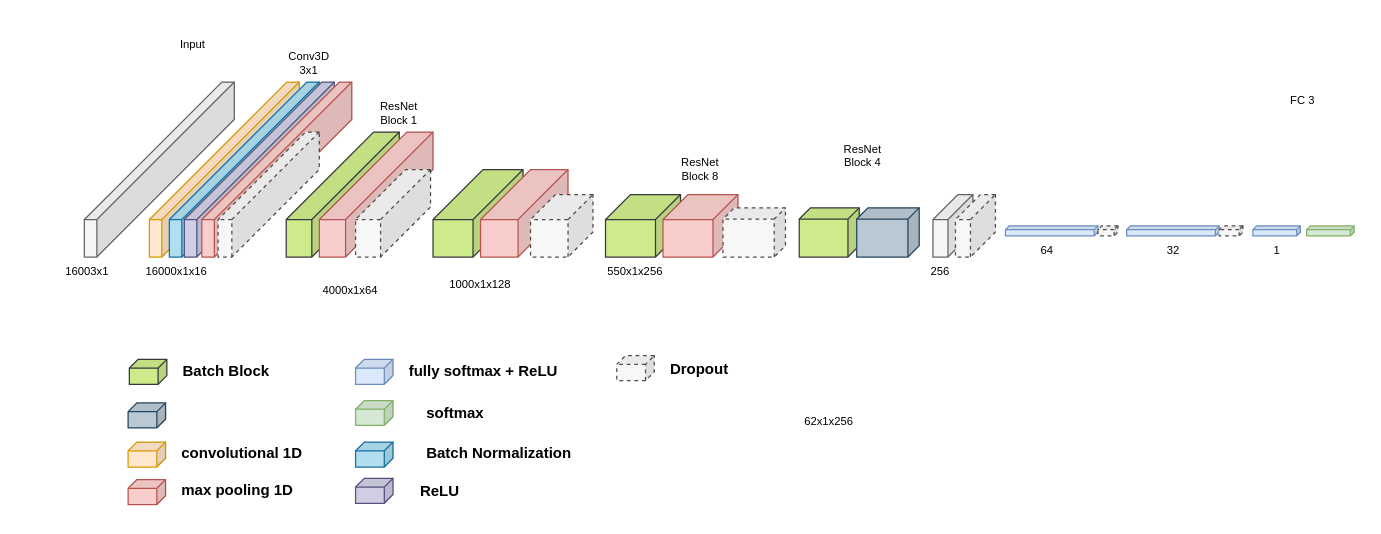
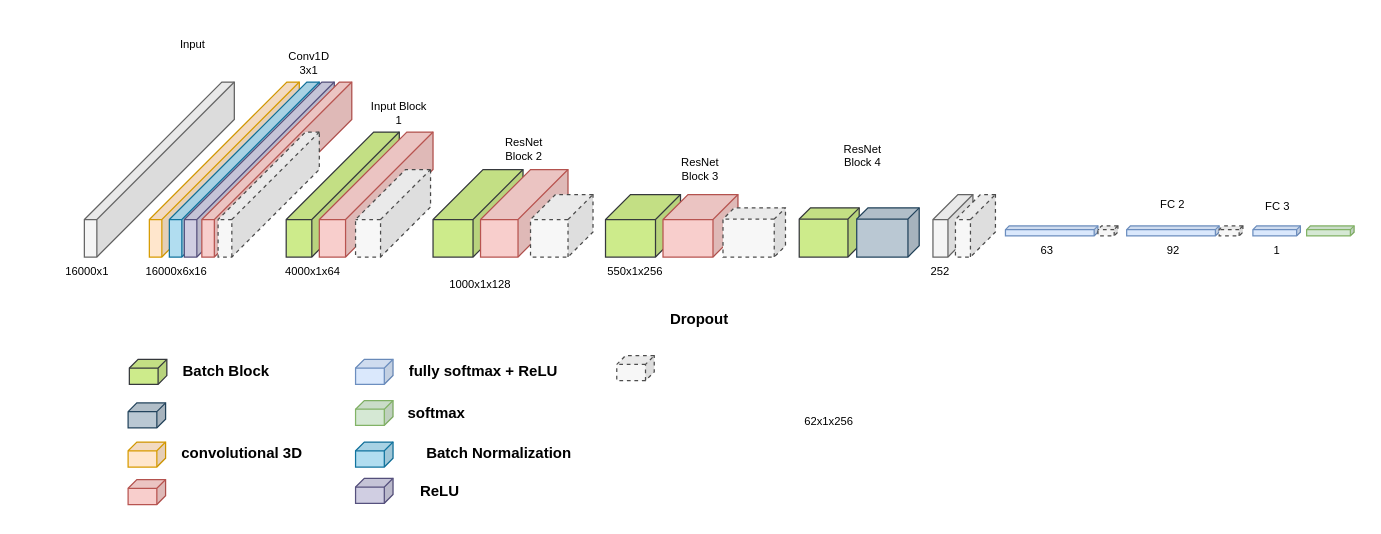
- <mxCell id="14" value="&lt;span style=&quot;font-size: 9px;&quot;&gt;Conv3D&lt;br style=&quot;font-size: 9px;&quot;&gt;3x1&lt;br style=&quot;font-size: 9px;&quot;&gt;&lt;/span&gt;" style="text;html=1;strokeColor=none;fillColor=none;align=center;verticalAlign=middle;whiteSpace=wrap;rounded=0;fontSize=9;fontStyle=0" parent="1" vertex="1"><mxGeometry x="220" y="35" width="54" height="30" as="geometry" /></mxCell>
+ <mxCell id="14" value="&lt;span style=&quot;font-size: 9px;&quot;&gt;Conv1D&lt;br style=&quot;font-size: 9px;&quot;&gt;3x1&lt;br style=&quot;font-size: 9px;&quot;&gt;&lt;/span&gt;" style="text;html=1;strokeColor=none;fillColor=none;align=center;verticalAlign=middle;whiteSpace=wrap;rounded=0;fontSize=9;fontStyle=0" parent="1" vertex="1"><mxGeometry x="220" y="35" width="54" height="30" as="geometry" /></mxCell>
- <mxCell id="16" value="&lt;span style=&quot;font-size: 9px;&quot;&gt;FC 3&lt;/span&gt;" style="text;html=1;strokeColor=none;fillColor=none;align=center;verticalAlign=middle;whiteSpace=wrap;rounded=0;fontSize=9;fontStyle=0" parent="1" vertex="1"><mxGeometry x="1022" y="65" width="40" height="30" as="geometry" /></mxCell>
+ <mxCell id="16" value="&lt;span style=&quot;font-size: 9px;&quot;&gt;FC 3&lt;/span&gt;" style="text;html=1;strokeColor=none;fillColor=none;align=center;verticalAlign=middle;whiteSpace=wrap;rounded=0;fontSize=9;fontStyle=0" parent="1" vertex="1"><mxGeometry x="1002" y="150" width="40" height="30" as="geometry" /></mxCell>
- <mxCell id="35" value="&lt;span style=&quot;font-size: 9px;&quot;&gt;ResNet Block 1&lt;br style=&quot;font-size: 9px;&quot;&gt;&lt;/span&gt;" style="text;html=1;strokeColor=none;fillColor=none;align=center;verticalAlign=middle;whiteSpace=wrap;rounded=0;fontSize=9;fontStyle=0" parent="1" vertex="1"><mxGeometry x="292" y="75" width="54" height="30" as="geometry" /></mxCell>
+ <mxCell id="35" value="&lt;span style=&quot;font-size: 9px;&quot;&gt;Input Block 1&lt;br style=&quot;font-size: 9px;&quot;&gt;&lt;/span&gt;" style="text;html=1;strokeColor=none;fillColor=none;align=center;verticalAlign=middle;whiteSpace=wrap;rounded=0;fontSize=9;fontStyle=0" parent="1" vertex="1"><mxGeometry x="292" y="75" width="54" height="30" as="geometry" /></mxCell>
+ <mxCell id="37" value="&lt;span style=&quot;font-size: 9px;&quot;&gt;ResNet Block 2&lt;br style=&quot;font-size: 9px;&quot;&gt;&lt;/span&gt;" style="text;html=1;strokeColor=none;fillColor=none;align=center;verticalAlign=middle;whiteSpace=wrap;rounded=0;fontSize=9;fontStyle=0" parent="1" vertex="1"><mxGeometry x="392" y="104" width="54" height="30" as="geometry" /></mxCell>
- <mxCell id="40" value="&lt;span style=&quot;font-size: 9px;&quot;&gt;ResNet Block 8&lt;br style=&quot;font-size: 9px;&quot;&gt;&lt;/span&gt;" style="text;html=1;strokeColor=none;fillColor=none;align=center;verticalAlign=middle;whiteSpace=wrap;rounded=0;fontSize=9;fontStyle=0" parent="1" vertex="1"><mxGeometry x="533" y="120" width="54" height="30" as="geometry" /></mxCell>
+ <mxCell id="40" value="&lt;span style=&quot;font-size: 9px;&quot;&gt;ResNet Block 3&lt;br style=&quot;font-size: 9px;&quot;&gt;&lt;/span&gt;" style="text;html=1;strokeColor=none;fillColor=none;align=center;verticalAlign=middle;whiteSpace=wrap;rounded=0;fontSize=9;fontStyle=0" parent="1" vertex="1"><mxGeometry x="533" y="120" width="54" height="30" as="geometry" /></mxCell>
+ <mxCell id="15" value="&lt;span style=&quot;font-size: 9px;&quot;&gt;FC 2&lt;/span&gt;" style="text;html=1;strokeColor=none;fillColor=none;align=center;verticalAlign=middle;whiteSpace=wrap;rounded=0;fontSize=9;fontStyle=0" parent="1" vertex="1"><mxGeometry x="918" y="147.56" width="40" height="30" as="geometry" /></mxCell>
- <mxCell id="19" value="64" style="text;html=1;strokeColor=none;fillColor=none;align=center;verticalAlign=middle;whiteSpace=wrap;rounded=0;fontSize=9;fontStyle=0" parent="1" vertex="1"><mxGeometry x="788" y="188.13" width="99" height="24" as="geometry" /></mxCell>
+ <mxCell id="19" value="63" style="text;html=1;strokeColor=none;fillColor=none;align=center;verticalAlign=middle;whiteSpace=wrap;rounded=0;fontSize=9;fontStyle=0" parent="1" vertex="1"><mxGeometry x="788" y="188.13" width="99" height="24" as="geometry" /></mxCell>
- <mxCell id="46" value="32" style="text;html=1;strokeColor=none;fillColor=none;align=center;verticalAlign=middle;whiteSpace=wrap;rounded=0;fontSize=9;fontStyle=0" parent="1" vertex="1"><mxGeometry x="888.5" y="188.12" width="99" height="24" as="geometry" /></mxCell>
+ <mxCell id="46" value="92" style="text;html=1;strokeColor=none;fillColor=none;align=center;verticalAlign=middle;whiteSpace=wrap;rounded=0;fontSize=9;fontStyle=0" parent="1" vertex="1"><mxGeometry x="888.5" y="188.12" width="99" height="24" as="geometry" /></mxCell>
- <mxCell id="17" value="16003x1" style="text;html=1;strokeColor=none;fillColor=none;align=center;verticalAlign=middle;whiteSpace=wrap;rounded=0;fontSize=9;" parent="1" vertex="1"><mxGeometry x="20" y="202.1" width="99" height="30" as="geometry" /></mxCell>
+ <mxCell id="17" value="16000x1" style="text;html=1;strokeColor=none;fillColor=none;align=center;verticalAlign=middle;whiteSpace=wrap;rounded=0;fontSize=9;" parent="1" vertex="1"><mxGeometry x="20" y="202.1" width="99" height="30" as="geometry" /></mxCell>
- <mxCell id="18" value="16000x1x16" style="text;html=1;strokeColor=none;fillColor=none;align=center;verticalAlign=middle;whiteSpace=wrap;rounded=0;fontSize=9;" parent="1" vertex="1"><mxGeometry x="97" y="208.56" width="88" height="17.13" as="geometry" /></mxCell>
+ <mxCell id="18" value="16000x6x16" style="text;html=1;strokeColor=none;fillColor=none;align=center;verticalAlign=middle;whiteSpace=wrap;rounded=0;fontSize=9;" parent="1" vertex="1"><mxGeometry x="97" y="208.56" width="88" height="17.13" as="geometry" /></mxCell>
- <mxCell id="48" value="256" style="text;html=1;strokeColor=none;fillColor=none;align=center;verticalAlign=middle;whiteSpace=wrap;rounded=0;fontSize=9;" parent="1" vertex="1"><mxGeometry x="708" y="208.54" width="88" height="17.13" as="geometry" /></mxCell>
+ <mxCell id="48" value="252" style="text;html=1;strokeColor=none;fillColor=none;align=center;verticalAlign=middle;whiteSpace=wrap;rounded=0;fontSize=9;" parent="1" vertex="1"><mxGeometry x="708" y="208.54" width="88" height="17.13" as="geometry" /></mxCell>
- <mxCell id="36" value="4000x1x64" style="text;html=1;strokeColor=none;fillColor=none;align=center;verticalAlign=middle;whiteSpace=wrap;rounded=0;fontSize=9;" parent="1" vertex="1"><mxGeometry x="236" y="223.56" width="88" height="17.13" as="geometry" /></mxCell>
+ <mxCell id="36" value="4000x1x64" style="text;html=1;strokeColor=none;fillColor=none;align=center;verticalAlign=middle;whiteSpace=wrap;rounded=0;fontSize=9;" parent="1" vertex="1"><mxGeometry x="206" y="208.56" width="88" height="17.13" as="geometry" /></mxCell>
- <mxCell id="32" value="Dropout" style="text;html=1;strokeColor=none;fillColor=none;align=left;verticalAlign=middle;whiteSpace=wrap;rounded=0;fontStyle=1" parent="1" vertex="1"><mxGeometry x="534" y="283" width="138" height="23.88" as="geometry" /></mxCell>
+ <mxCell id="32" value="Dropout" style="text;html=1;strokeColor=none;fillColor=none;align=left;verticalAlign=middle;whiteSpace=wrap;rounded=0;fontStyle=1" parent="1" vertex="1"><mxGeometry x="534" y="243" width="138" height="23.88" as="geometry" /></mxCell>
- <mxCell id="23" value="softmax" style="text;html=1;strokeColor=none;fillColor=none;align=left;verticalAlign=middle;whiteSpace=wrap;rounded=0;fontStyle=1" parent="1" vertex="1"><mxGeometry x="339" y="317.88" width="138" height="23.88" as="geometry" /></mxCell>
+ <mxCell id="23" value="softmax" style="text;html=1;strokeColor=none;fillColor=none;align=left;verticalAlign=middle;whiteSpace=wrap;rounded=0;fontStyle=1" parent="1" vertex="1"><mxGeometry x="324" y="317.88" width="138" height="23.88" as="geometry" /></mxCell>
- <mxCell id="20" value="convolutional 1D" style="text;html=1;strokeColor=none;fillColor=none;align=left;verticalAlign=middle;whiteSpace=wrap;rounded=0;fontStyle=1" parent="1" vertex="1"><mxGeometry x="143" y="350.12" width="138" height="23.88" as="geometry" /></mxCell>
+ <mxCell id="20" value="convolutional 3D" style="text;html=1;strokeColor=none;fillColor=none;align=left;verticalAlign=middle;whiteSpace=wrap;rounded=0;fontStyle=1" parent="1" vertex="1"><mxGeometry x="143" y="350.12" width="138" height="23.88" as="geometry" /></mxCell>
- <mxCell id="21" value="max pooling 1D" style="text;html=1;strokeColor=none;fillColor=none;align=left;verticalAlign=middle;whiteSpace=wrap;rounded=0;fontStyle=1" parent="1" vertex="1"><mxGeometry x="143" y="380.12" width="138" height="23.88" as="geometry" /></mxCell>
